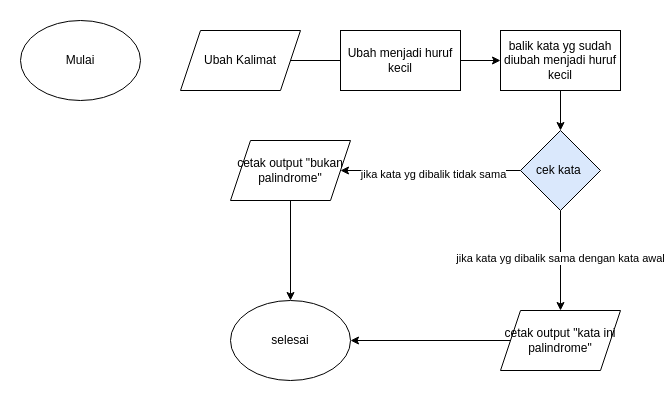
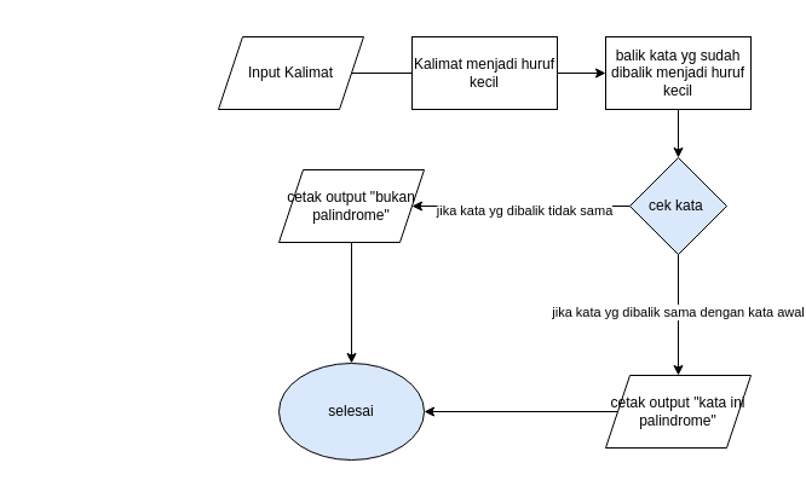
- <mxCell id="2" value="Mulai" style="ellipse;whiteSpace=wrap;html=1;" vertex="1" parent="1"><mxGeometry x="20" y="20" width="120" height="80" as="geometry" /></mxCell>
- <mxCell id="4" value="Ubah Kalimat" style="shape=parallelogram;perimeter=parallelogramPerimeter;whiteSpace=wrap;html=1;fixedSize=1;" vertex="1" parent="1"><mxGeometry x="180" y="30" width="120" height="60" as="geometry" /></mxCell>
+ <mxCell id="4" value="Input Kalimat" style="shape=parallelogram;perimeter=parallelogramPerimeter;whiteSpace=wrap;html=1;fixedSize=1;" vertex="1" parent="1"><mxGeometry x="180" y="30" width="120" height="60" as="geometry" /></mxCell>
- <mxCell id="6" value="Ubah menjadi huruf kecil" style="rounded=0;whiteSpace=wrap;html=1;" vertex="1" parent="1"><mxGeometry x="340" y="30" width="120" height="60" as="geometry" /></mxCell>
+ <mxCell id="6" value="Kalimat menjadi huruf kecil" style="rounded=0;whiteSpace=wrap;html=1;" vertex="1" parent="1"><mxGeometry x="340" y="30" width="120" height="60" as="geometry" /></mxCell>
- <mxCell id="8" value="balik kata yg sudah diubah menjadi huruf kecil" style="rounded=0;whiteSpace=wrap;html=1;" vertex="1" parent="1"><mxGeometry x="500" y="30" width="120" height="60" as="geometry" /></mxCell>
+ <mxCell id="8" value="balik kata yg sudah dibalik menjadi huruf kecil" style="rounded=0;whiteSpace=wrap;html=1;" vertex="1" parent="1"><mxGeometry x="500" y="30" width="120" height="60" as="geometry" /></mxCell>
- <mxCell id="18" value="selesai" style="ellipse;whiteSpace=wrap;html=1;" vertex="1" parent="1"><mxGeometry x="230" y="300" width="120" height="80" as="geometry" /></mxCell>
+ <mxCell id="18" value="selesai" style="ellipse;whiteSpace=wrap;html=1;fillColor=#dae8fc;" vertex="1" parent="1"><mxGeometry x="230" y="300" width="120" height="80" as="geometry" /></mxCell>
